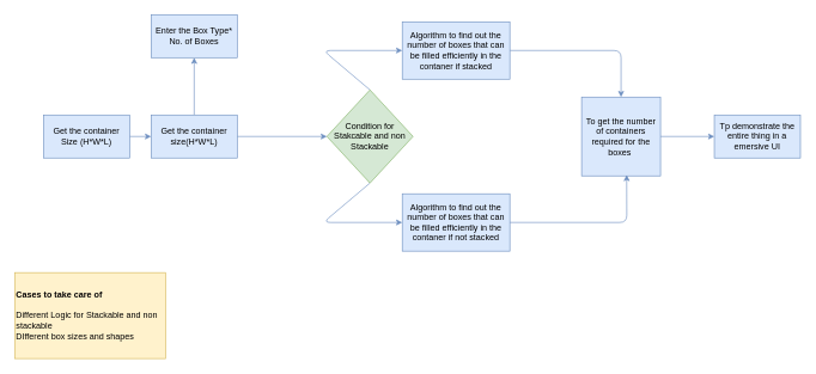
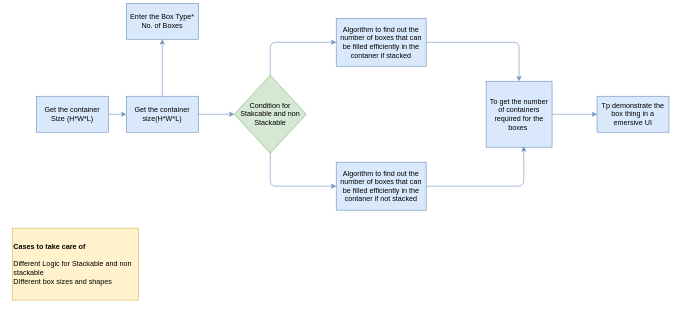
- <mxCell id="10" value="Enter the Box Type* No. of Boxes" style="whiteSpace=wrap;html=1;rounded=0;fillColor=#dae8fc;strokeColor=#6c8ebf;" vertex="1" parent="1"><mxGeometry x="210" y="20" width="120" height="60" as="geometry" /></mxCell>
+ <mxCell id="10" value="Enter the Box Type* No. of Boxes" style="whiteSpace=wrap;html=1;rounded=0;fillColor=#dae8fc;strokeColor=#6c8ebf;" vertex="1" parent="1"><mxGeometry x="210" y="5" width="120" height="60" as="geometry" /></mxCell>
- <mxCell id="9" value="Condition for Stakcable and non Stackable" style="rhombus;whiteSpace=wrap;html=1;fillColor=#d5e8d4;strokeColor=#82b366;" vertex="1" parent="1"><mxGeometry x="455" y="125" width="120" height="130" as="geometry" /></mxCell>
+ <mxCell id="9" value="Condition for Stakcable and non Stackable" style="rhombus;whiteSpace=wrap;html=1;fillColor=#d5e8d4;strokeColor=#82b366;" vertex="1" parent="1"><mxGeometry x="390" y="125" width="120" height="130" as="geometry" /></mxCell>
- <mxCell id="17" value="Tp demonstrate the entire thing in a emersive UI" style="whiteSpace=wrap;html=1;fillColor=#dae8fc;strokeColor=#6c8ebf;" vertex="1" parent="1"><mxGeometry x="995" y="160" width="120" height="60" as="geometry" /></mxCell>
+ <mxCell id="17" value="Tp demonstrate the box thing in a emersive UI" style="whiteSpace=wrap;html=1;fillColor=#dae8fc;strokeColor=#6c8ebf;" vertex="1" parent="1"><mxGeometry x="995" y="160" width="120" height="60" as="geometry" /></mxCell>
